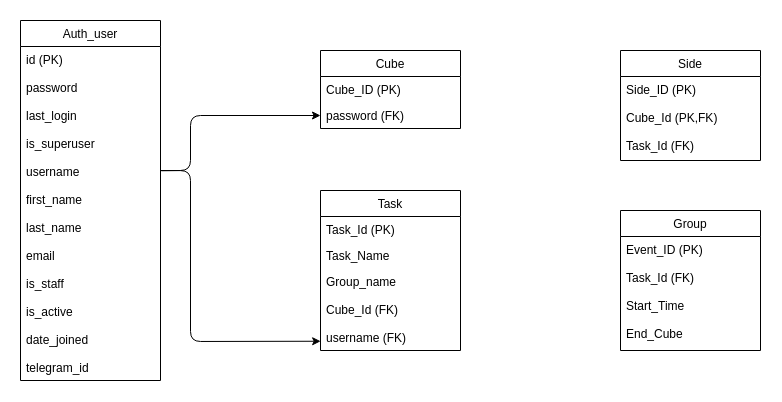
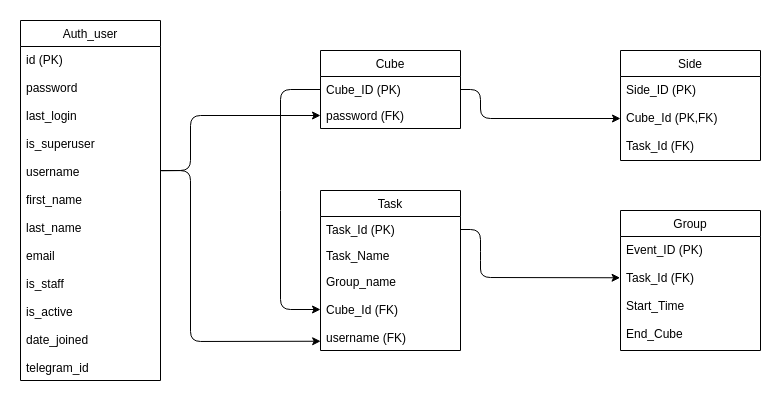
+ <mxCell id="19" value="" style="endArrow=classic;html=1;exitX=1;exitY=0.5;exitDx=0;exitDy=0;entryX=0;entryY=0.5;entryDx=0;entryDy=0;" edge="1" parent="1" source="3" target="18"><mxGeometry width="50" height="50" relative="1" as="geometry"><mxPoint x="560" y="50" as="sourcePoint" /><mxPoint x="610" y="0" as="targetPoint" /><Array as="points"><mxPoint x="480" y="89" /><mxPoint x="480" y="118" /></Array></mxGeometry></mxCell>
+ <mxCell id="9" value="" style="endArrow=classic;html=1;exitX=0;exitY=0.5;exitDx=0;exitDy=0;entryX=0;entryY=0.5;entryDx=0;entryDy=0;" edge="1" parent="1" source="3" target="8"><mxGeometry width="50" height="50" relative="1" as="geometry"><mxPoint x="420" y="250" as="sourcePoint" /><mxPoint x="470" y="200" as="targetPoint" /><Array as="points"><mxPoint x="280" y="89" /><mxPoint x="280" y="200" /><mxPoint x="280" y="309" /></Array></mxGeometry></mxCell>
+ <mxCell id="16" value="" style="endArrow=classic;html=1;exitX=1;exitY=0.5;exitDx=0;exitDy=0;entryX=-0.003;entryY=0.362;entryDx=0;entryDy=0;entryPerimeter=0;" edge="1" parent="1" source="6" target="15"><mxGeometry width="50" height="50" relative="1" as="geometry"><mxPoint x="590" y="310" as="sourcePoint" /><mxPoint x="640" y="260" as="targetPoint" /><Array as="points"><mxPoint x="480" y="229" /><mxPoint x="480" y="250" /><mxPoint x="480" y="277" /></Array></mxGeometry></mxCell>
